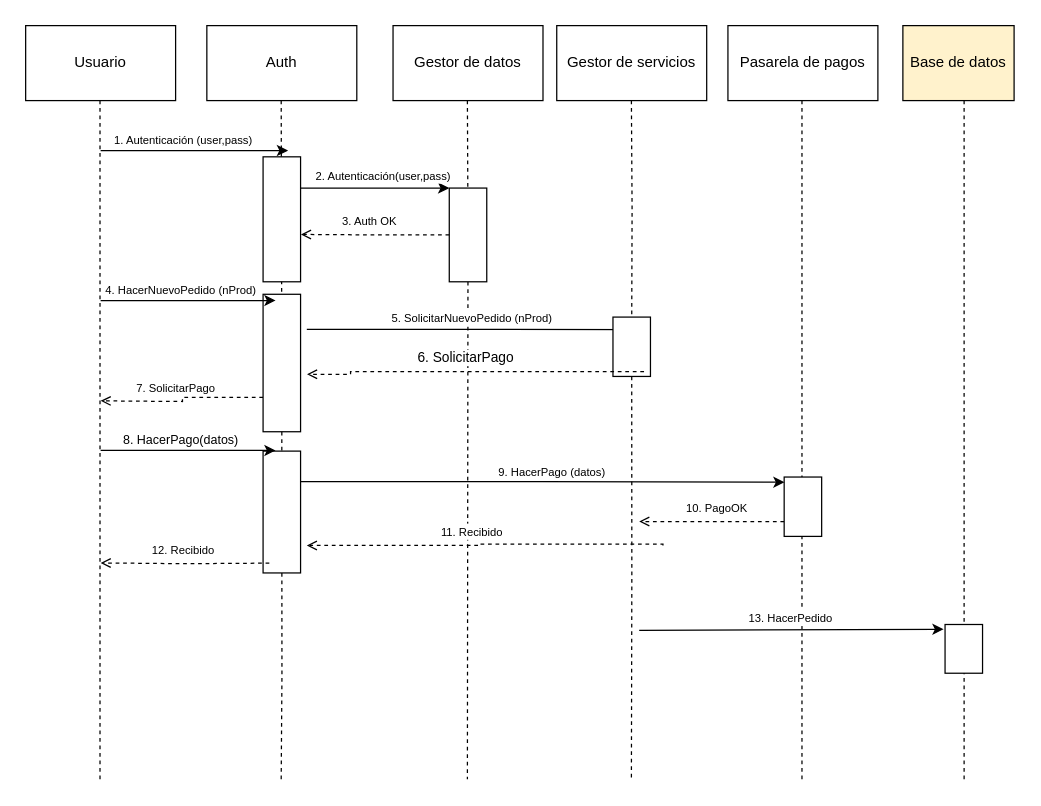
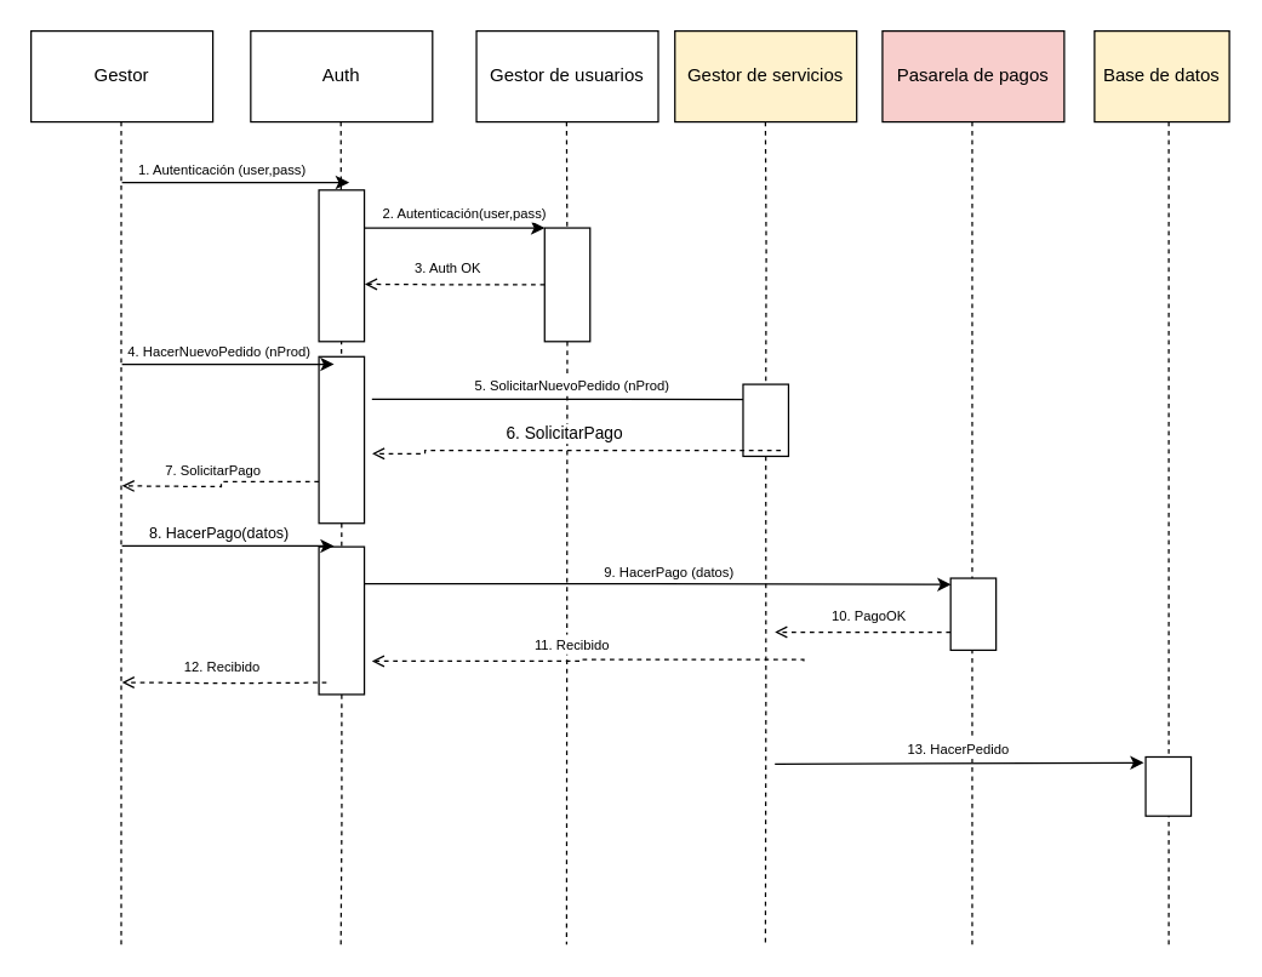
- <mxCell id="5" value="Usuario" style="rounded=0;whiteSpace=wrap;html=1;" vertex="1" parent="1"><mxGeometry x="20" y="20" width="120" height="60" as="geometry" /></mxCell>
+ <mxCell id="5" value="Gestor" style="rounded=0;whiteSpace=wrap;html=1;" vertex="1" parent="1"><mxGeometry x="20" y="20" width="120" height="60" as="geometry" /></mxCell>
- <mxCell id="7" value="Gestor de datos" style="rounded=0;whiteSpace=wrap;html=1;" vertex="1" parent="1"><mxGeometry x="314" y="20" width="120" height="60" as="geometry" /></mxCell>
+ <mxCell id="7" value="Gestor de usuarios" style="rounded=0;whiteSpace=wrap;html=1;" vertex="1" parent="1"><mxGeometry x="314" y="20" width="120" height="60" as="geometry" /></mxCell>
- <mxCell id="8" value="Gestor de servicios" style="rounded=0;whiteSpace=wrap;html=1;" vertex="1" parent="1"><mxGeometry x="445" y="20" width="120" height="60" as="geometry" /></mxCell>
+ <mxCell id="8" value="Gestor de servicios" style="rounded=0;whiteSpace=wrap;html=1;fillColor=#fff2cc;" vertex="1" parent="1"><mxGeometry x="445" y="20" width="120" height="60" as="geometry" /></mxCell>
- <mxCell id="9" value="Pasarela de pagos" style="rounded=0;whiteSpace=wrap;html=1;" vertex="1" parent="1"><mxGeometry x="582" y="20" width="120" height="60" as="geometry" /></mxCell>
+ <mxCell id="9" value="Pasarela de pagos" style="rounded=0;whiteSpace=wrap;html=1;fillColor=#f8cecc;" vertex="1" parent="1"><mxGeometry x="582" y="20" width="120" height="60" as="geometry" /></mxCell>
